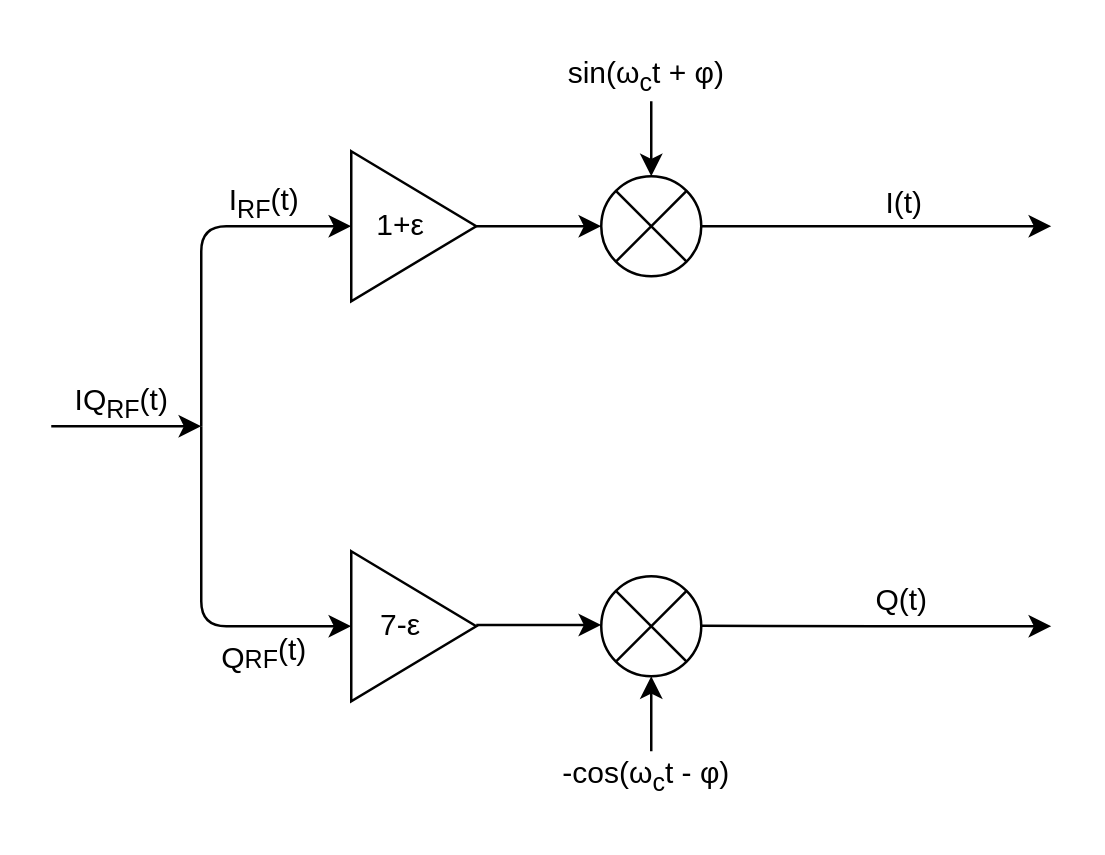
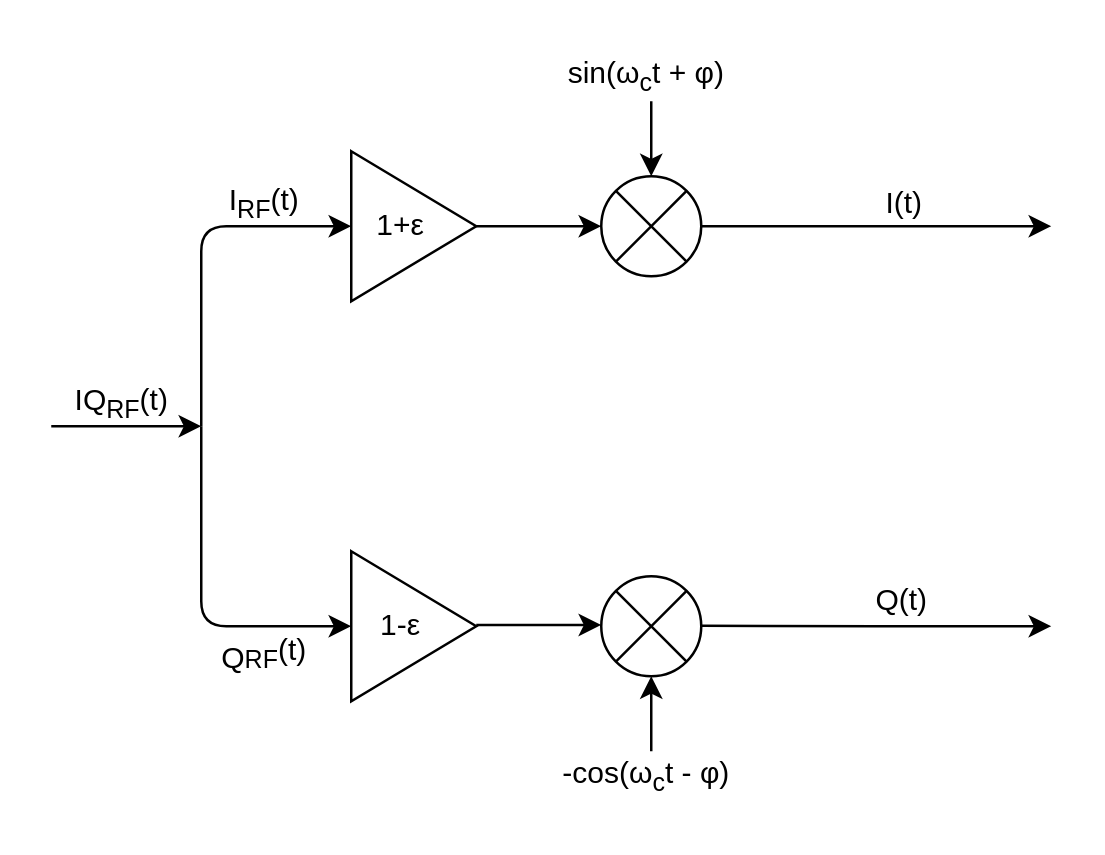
- <mxCell id="9" value="7-ε" style="text;html=1;strokeColor=none;fillColor=none;align=center;verticalAlign=middle;whiteSpace=wrap;rounded=0;" vertex="1" parent="1"><mxGeometry x="140" y="240" width="40" height="20" as="geometry" /></mxCell>
+ <mxCell id="9" value="1-ε" style="text;html=1;strokeColor=none;fillColor=none;align=center;verticalAlign=middle;whiteSpace=wrap;rounded=0;" vertex="1" parent="1"><mxGeometry x="140" y="240" width="40" height="20" as="geometry" /></mxCell>
